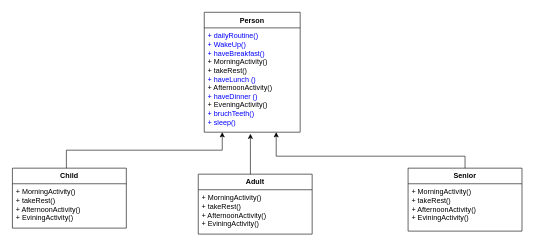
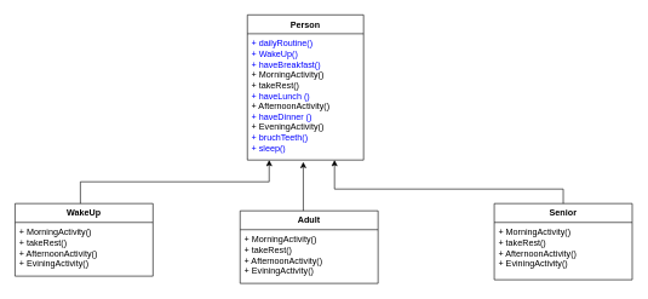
- <mxCell id="5" value="&lt;b&gt;Child&lt;/b&gt;" style="swimlane;fontStyle=0;childLayout=stackLayout;horizontal=1;startSize=26;fillColor=none;horizontalStack=0;resizeParent=1;resizeParentMax=0;resizeLast=0;collapsible=1;marginBottom=0;whiteSpace=wrap;html=1;" vertex="1" parent="1"><mxGeometry x="20" y="280" width="190" height="100" as="geometry" /></mxCell>
+ <mxCell id="5" value="&lt;b&gt;WakeUp&lt;/b&gt;" style="swimlane;fontStyle=0;childLayout=stackLayout;horizontal=1;startSize=26;fillColor=none;horizontalStack=0;resizeParent=1;resizeParentMax=0;resizeLast=0;collapsible=1;marginBottom=0;whiteSpace=wrap;html=1;" vertex="1" parent="1"><mxGeometry x="20" y="280" width="190" height="100" as="geometry" /></mxCell>
